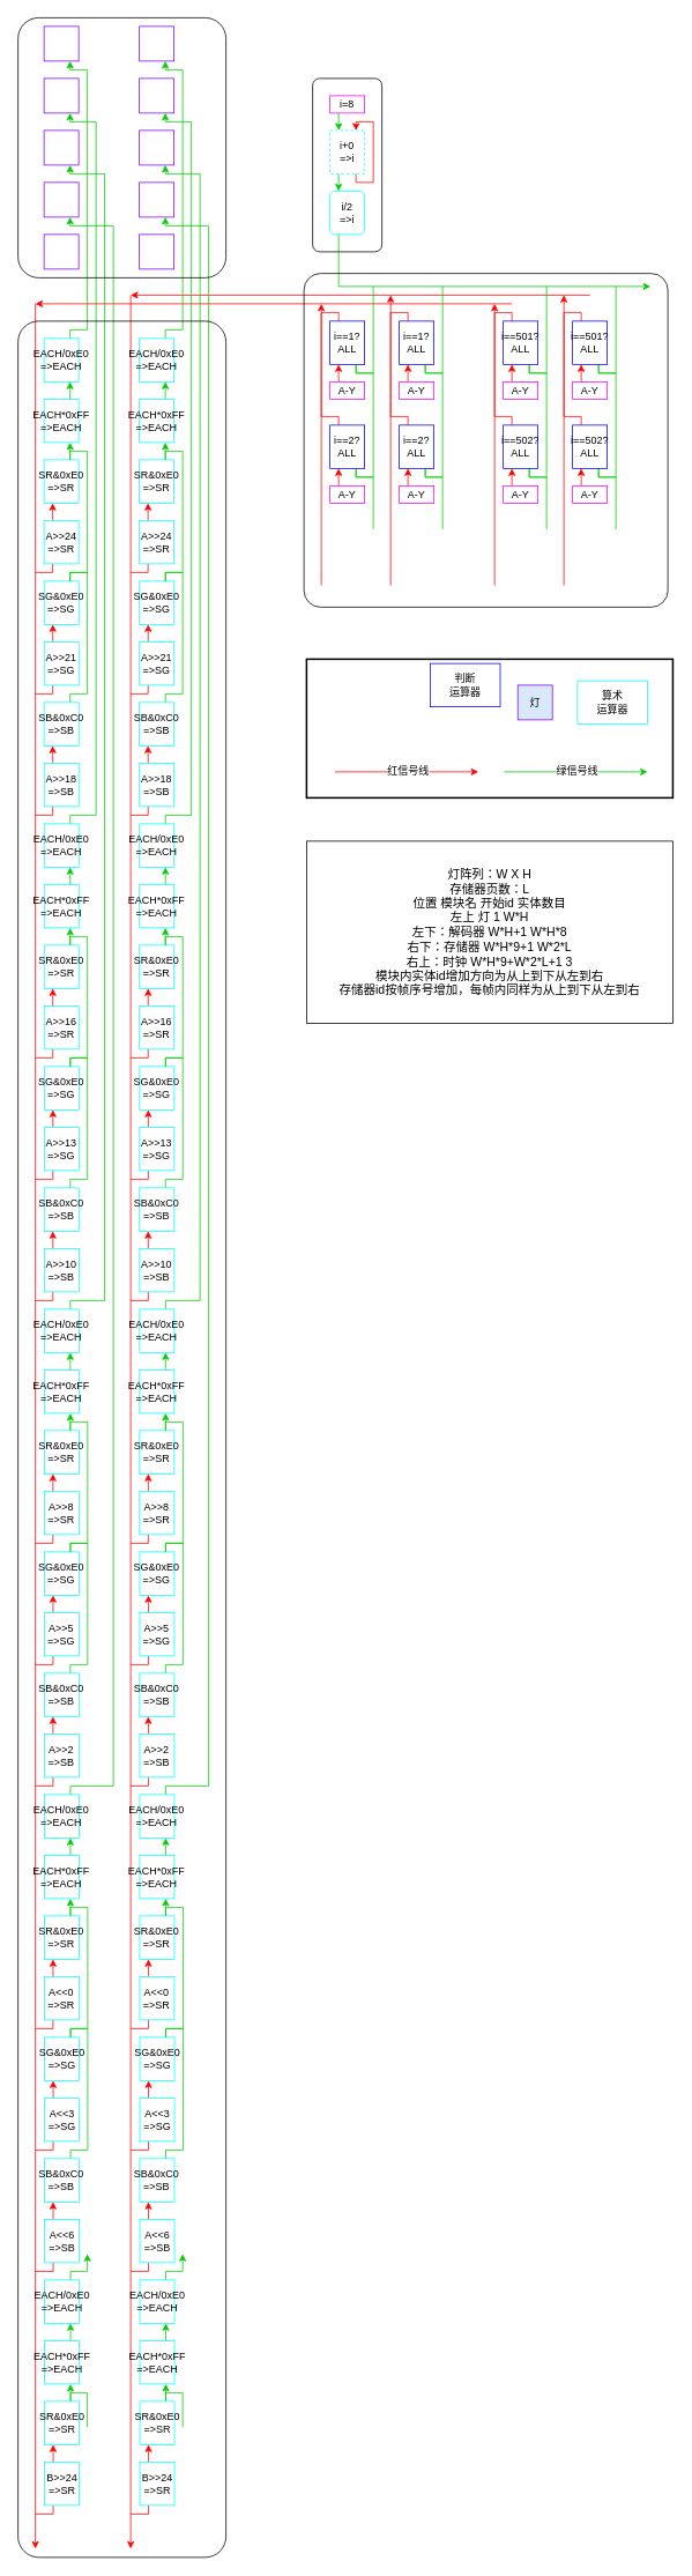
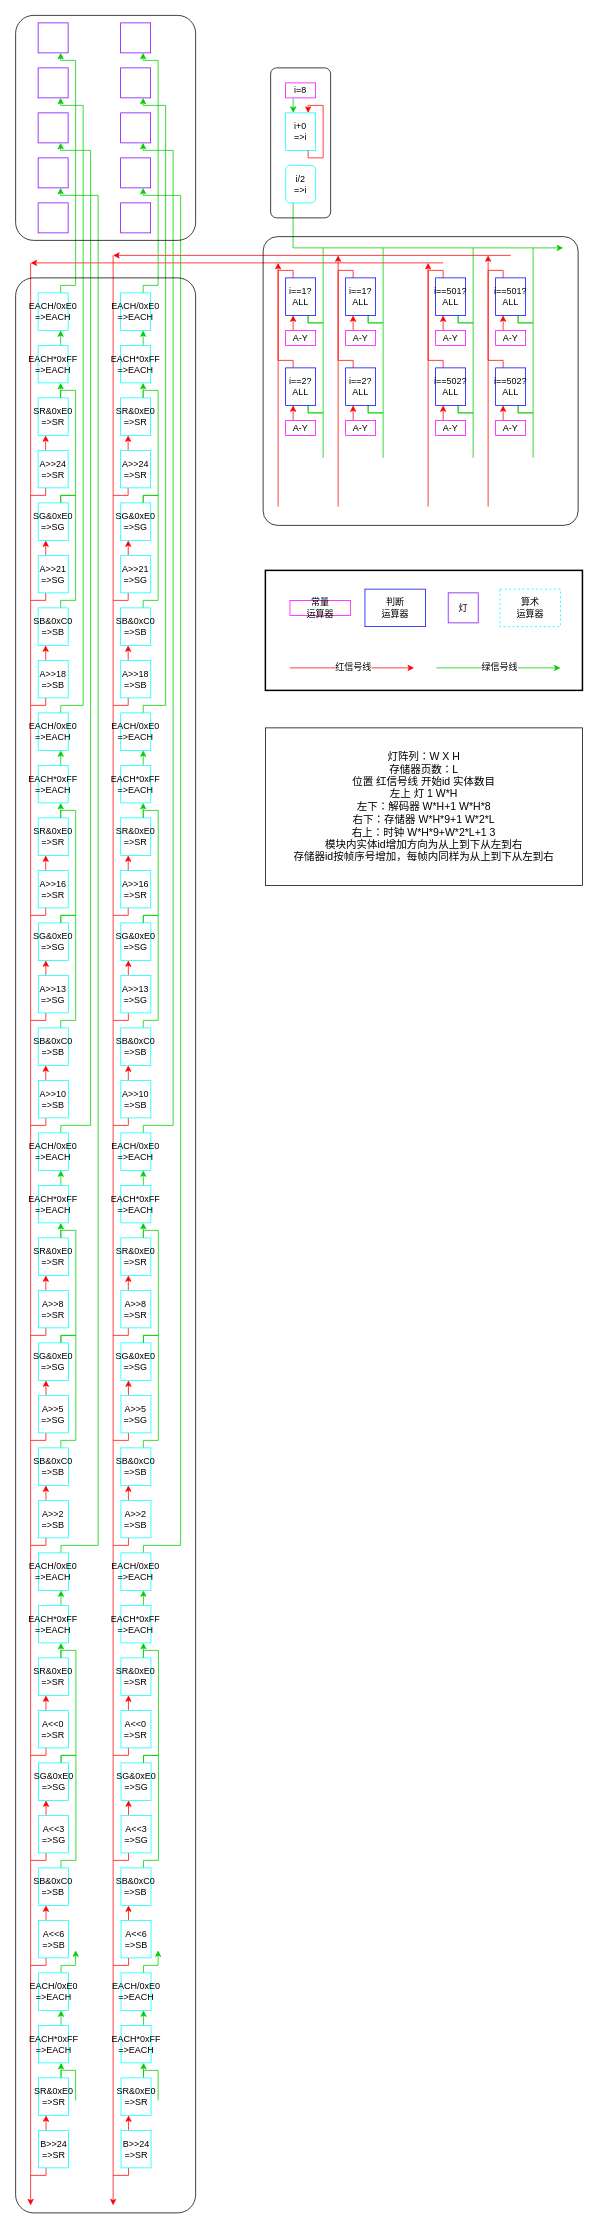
- <mxCell id="31" value="i+0&lt;br&gt;=&amp;gt;i" style="rounded=0;whiteSpace=wrap;html=1;strokeColor=#00FFFF;dashed=1;" parent="28" vertex="1"><mxGeometry x="20" y="60" width="40" height="50" as="geometry" /></mxCell>
+ <mxCell id="31" value="i+0&lt;br&gt;=&amp;gt;i" style="rounded=0;whiteSpace=wrap;html=1;strokeColor=#00FFFF;" parent="28" vertex="1"><mxGeometry x="20" y="60" width="40" height="50" as="geometry" /></mxCell>
- <mxCell id="30" style="edgeStyle=orthogonalEdgeStyle;rounded=0;orthogonalLoop=1;jettySize=auto;html=1;exitX=0.25;exitY=1;exitDx=0;exitDy=0;entryX=0.25;entryY=0;entryDx=0;entryDy=0;strokeColor=#00CC00;align=center;verticalAlign=middle;fontFamily=Helvetica;fontSize=11;fontColor=default;labelBackgroundColor=default;endArrow=classic;" parent="28" source="31" target="34" edge="1"><mxGeometry relative="1" as="geometry" /></mxCell>
- <mxCell id="251" value="判断&lt;br&gt;运算器" style="rounded=0;whiteSpace=wrap;html=1;strokeColor=#0000FF;" parent="248" vertex="1"><mxGeometry x="142.75" y="5" width="80.733" height="50" as="geometry" /></mxCell>
+ <mxCell id="251" value="判断&lt;br&gt;运算器" style="rounded=0;whiteSpace=wrap;html=1;strokeColor=#0000FF;" parent="248" vertex="1"><mxGeometry x="132.75" y="25" width="80.733" height="50" as="geometry" /></mxCell>
+ <mxCell id="250" value="常量&lt;br&gt;运算器" style="rounded=0;whiteSpace=wrap;html=1;strokeColor=#FF00FF;align=center;verticalAlign=middle;fontFamily=Helvetica;fontSize=12;fontColor=default;fillColor=default;" parent="248" vertex="1"><mxGeometry x="32.746" y="40" width="80.733" height="20" as="geometry" /></mxCell>
- <mxCell id="252" value="灯" style="whiteSpace=wrap;html=1;aspect=fixed;strokeColor=#7F00FF;fillColor=#dae8fc;" parent="248" vertex="1"><mxGeometry x="243.75" y="30" width="40" height="40" as="geometry" /></mxCell>
+ <mxCell id="252" value="灯" style="whiteSpace=wrap;html=1;aspect=fixed;strokeColor=#7F00FF;" parent="248" vertex="1"><mxGeometry x="243.75" y="30" width="40" height="40" as="geometry" /></mxCell>
- <mxCell id="253" value="算术&lt;br&gt;运算器" style="rounded=0;whiteSpace=wrap;html=1;strokeColor=#00FFFF;" parent="248" vertex="1"><mxGeometry x="312.746" y="25" width="80.733" height="50" as="geometry" /></mxCell>
+ <mxCell id="253" value="算术&lt;br&gt;运算器" style="rounded=0;whiteSpace=wrap;html=1;strokeColor=#00FFFF;dashed=1;" parent="248" vertex="1"><mxGeometry x="312.746" y="25" width="80.733" height="50" as="geometry" /></mxCell>
- <mxCell id="4" value="&lt;div&gt;&lt;span style=&quot;font-size: 14px;&quot;&gt;灯阵列：W X H&lt;/span&gt;&lt;span style=&quot;font-size: 14px;&quot;&gt;&lt;br&gt;&lt;/span&gt;&lt;/div&gt;&lt;div&gt;&lt;span style=&quot;font-size: 14px;&quot;&gt;存储器页数：L&lt;/span&gt;&lt;/div&gt;&lt;div&gt;&lt;span style=&quot;font-size: 14px;&quot;&gt;位置 模块名 开始id 实体数目&lt;/span&gt;&lt;/div&gt;&lt;span style=&quot;font-size: 14px;&quot;&gt;左上 灯 1 W*H&lt;/span&gt;&lt;div&gt;&lt;span style=&quot;font-size: 14px;&quot;&gt;左下：解码器 W*H+1 W*H*8&lt;/span&gt;&lt;/div&gt;&lt;div&gt;&lt;span style=&quot;font-size: 14px;&quot;&gt;右下：存储器 W*H*9+1 W*2*L&lt;/span&gt;&lt;/div&gt;&lt;div&gt;&lt;span style=&quot;font-size: 14px;&quot;&gt;右上：时钟 W*H*9+W*2*L+1 3&lt;/span&gt;&lt;/div&gt;&lt;div&gt;&lt;span style=&quot;font-size: 14px;&quot;&gt;模块内实体id增加方向为从上到下从左到右&lt;/span&gt;&lt;/div&gt;&lt;div&gt;&lt;span style=&quot;font-size: 14px;&quot;&gt;存储器id按帧序号增加，每帧内同样为从上到下从左到右&lt;/span&gt;&lt;/div&gt;" style="rounded=0;whiteSpace=wrap;html=1;" parent="1" vertex="1"><mxGeometry x="353" y="970" width="422.75" height="210" as="geometry" /></mxCell>
+ <mxCell id="4" value="&lt;div&gt;&lt;span style=&quot;font-size: 14px;&quot;&gt;灯阵列：W X H&lt;/span&gt;&lt;span style=&quot;font-size: 14px;&quot;&gt;&lt;br&gt;&lt;/span&gt;&lt;/div&gt;&lt;div&gt;&lt;span style=&quot;font-size: 14px;&quot;&gt;存储器页数：L&lt;/span&gt;&lt;/div&gt;&lt;div&gt;&lt;span style=&quot;font-size: 14px;&quot;&gt;位置 红信号线 开始id 实体数目&lt;/span&gt;&lt;/div&gt;&lt;span style=&quot;font-size: 14px;&quot;&gt;左上 灯 1 W*H&lt;/span&gt;&lt;div&gt;&lt;span style=&quot;font-size: 14px;&quot;&gt;左下：解码器 W*H+1 W*H*8&lt;/span&gt;&lt;/div&gt;&lt;div&gt;&lt;span style=&quot;font-size: 14px;&quot;&gt;右下：存储器 W*H*9+1 W*2*L&lt;/span&gt;&lt;/div&gt;&lt;div&gt;&lt;span style=&quot;font-size: 14px;&quot;&gt;右上：时钟 W*H*9+W*2*L+1 3&lt;/span&gt;&lt;/div&gt;&lt;div&gt;&lt;span style=&quot;font-size: 14px;&quot;&gt;模块内实体id增加方向为从上到下从左到右&lt;/span&gt;&lt;/div&gt;&lt;div&gt;&lt;span style=&quot;font-size: 14px;&quot;&gt;存储器id按帧序号增加，每帧内同样为从上到下从左到右&lt;/span&gt;&lt;/div&gt;" style="rounded=0;whiteSpace=wrap;html=1;" parent="1" vertex="1"><mxGeometry x="353" y="970" width="422.75" height="210" as="geometry" /></mxCell>
